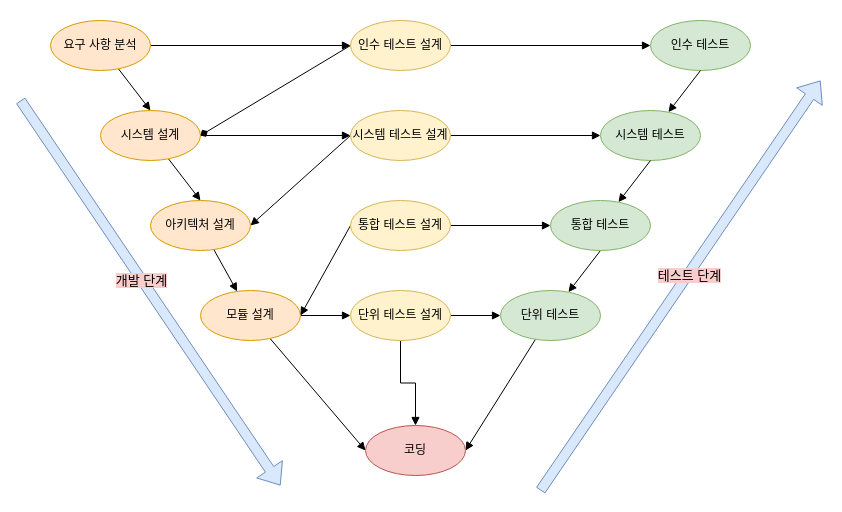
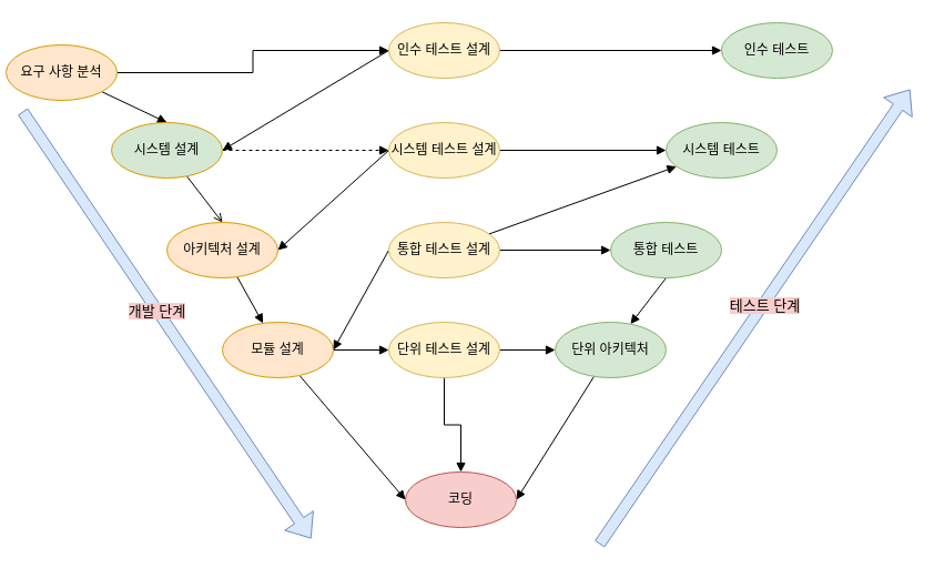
- <mxCell id="6" value="요구 사항 분석" style="ellipse;whiteSpace=wrap;html=1;fillColor=#ffe6cc;strokeColor=#d79b00;" vertex="1" parent="1"><mxGeometry x="50" y="20" width="100" height="50" as="geometry" /></mxCell>
+ <mxCell id="6" value="요구 사항 분석" style="ellipse;whiteSpace=wrap;html=1;fillColor=#ffe6cc;strokeColor=#d79b00;" vertex="1" parent="1"><mxGeometry x="5" y="40" width="100" height="50" as="geometry" /></mxCell>
- <mxCell id="30" style="rounded=0;orthogonalLoop=1;jettySize=auto;html=1;entryX=0.5;entryY=1;entryDx=0;entryDy=0;endArrow=none;endFill=0;startArrow=block;startFill=1;" edge="1" parent="1" source="31" target="29"><mxGeometry relative="1" as="geometry" /></mxCell>
+ <mxCell id="30" style="rounded=0;orthogonalLoop=1;jettySize=auto;html=1;endArrow=none;endFill=0;startArrow=block;startFill=1;" edge="1" parent="1" source="31" target="20"><mxGeometry relative="1" as="geometry" /></mxCell>
- <mxCell id="22" style="rounded=0;orthogonalLoop=1;jettySize=auto;html=1;entryX=1;entryY=0.5;entryDx=0;entryDy=0;endArrow=diamond;endFill=1;exitX=0;exitY=0.5;exitDx=0;exitDy=0;" edge="1" parent="1" source="23" target="9"><mxGeometry relative="1" as="geometry" /></mxCell>
+ <mxCell id="22" style="rounded=0;orthogonalLoop=1;jettySize=auto;html=1;entryX=1;entryY=0.5;entryDx=0;entryDy=0;endArrow=block;endFill=1;exitX=0;exitY=0.5;exitDx=0;exitDy=0;" edge="1" parent="1" source="23" target="9"><mxGeometry relative="1" as="geometry" /></mxCell>
- <mxCell id="9" value="시스템 설계" style="ellipse;whiteSpace=wrap;html=1;fillColor=#ffe6cc;strokeColor=#d79b00;" vertex="1" parent="1"><mxGeometry x="100" y="110" width="100" height="50" as="geometry" /></mxCell>
+ <mxCell id="9" value="시스템 설계" style="ellipse;whiteSpace=wrap;html=1;fillColor=#d5e8d4;strokeColor=#d79b00;" vertex="1" parent="1"><mxGeometry x="100" y="110" width="100" height="50" as="geometry" /></mxCell>
- <mxCell id="8" style="edgeStyle=orthogonalEdgeStyle;rounded=0;orthogonalLoop=1;jettySize=auto;html=1;entryX=0;entryY=0.5;entryDx=0;entryDy=0;endArrow=block;endFill=1;" edge="1" parent="1" source="9" target="26"><mxGeometry relative="1" as="geometry" /></mxCell>
+ <mxCell id="8" style="edgeStyle=orthogonalEdgeStyle;rounded=0;orthogonalLoop=1;jettySize=auto;html=1;entryX=0;entryY=0.5;entryDx=0;entryDy=0;endArrow=block;endFill=1;dashed=1;" edge="1" parent="1" source="9" target="26"><mxGeometry relative="1" as="geometry" /></mxCell>
- <mxCell id="32" style="rounded=0;orthogonalLoop=1;jettySize=auto;html=1;entryX=0.5;entryY=1;entryDx=0;entryDy=0;endArrow=none;endFill=0;startArrow=block;startFill=1;" edge="1" parent="1" source="33" target="31"><mxGeometry relative="1" as="geometry" /></mxCell>
- <mxCell id="7" style="rounded=0;orthogonalLoop=1;jettySize=auto;html=1;entryX=0.5;entryY=0;entryDx=0;entryDy=0;endArrow=block;endFill=1;" edge="1" parent="1" source="9" target="11"><mxGeometry relative="1" as="geometry" /></mxCell>
+ <mxCell id="7" style="rounded=0;orthogonalLoop=1;jettySize=auto;html=1;entryX=0.5;entryY=0;entryDx=0;entryDy=0;endArrow=open;endFill=1;" edge="1" parent="1" source="9" target="11"><mxGeometry relative="1" as="geometry" /></mxCell>
- <mxCell id="28" value="단위 테스트" style="ellipse;whiteSpace=wrap;html=1;fillColor=#d5e8d4;strokeColor=#82b366;" vertex="1" parent="1"><mxGeometry x="500" y="290" width="100" height="50" as="geometry" /></mxCell>
+ <mxCell id="28" value="단위 아키텍처" style="ellipse;whiteSpace=wrap;html=1;fillColor=#d5e8d4;strokeColor=#82b366;" vertex="1" parent="1"><mxGeometry x="500" y="290" width="100" height="50" as="geometry" /></mxCell>
